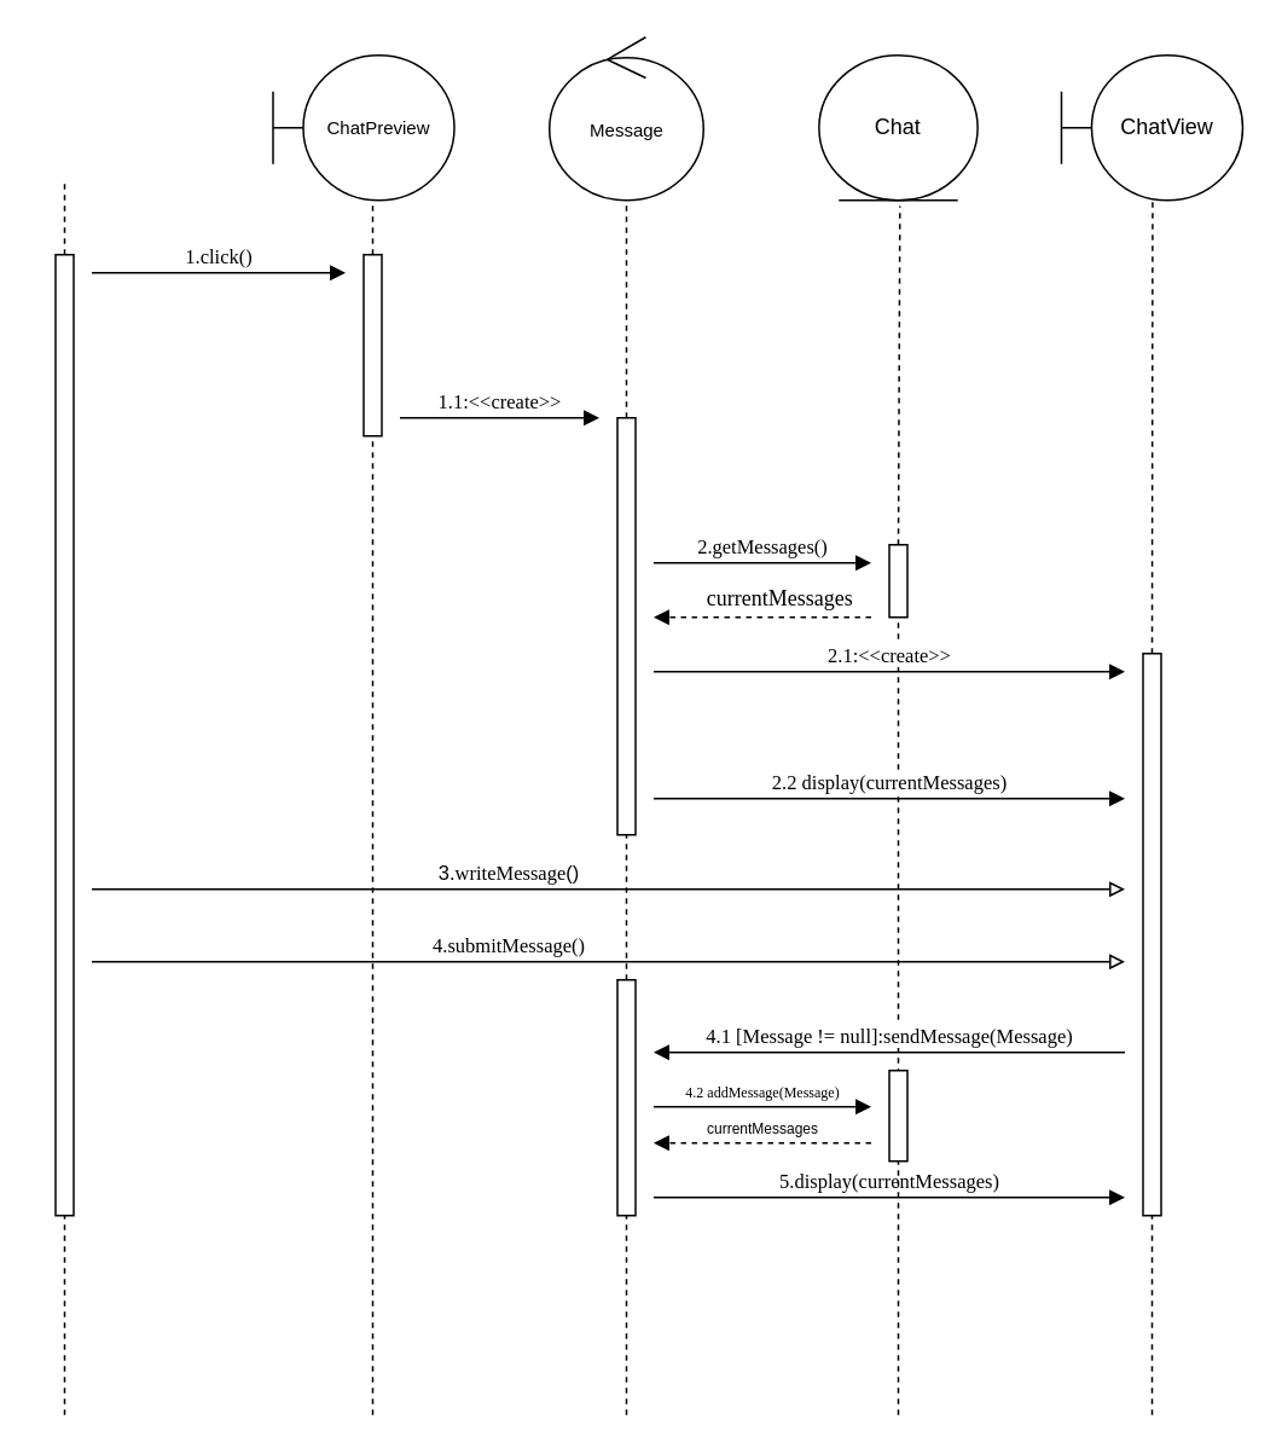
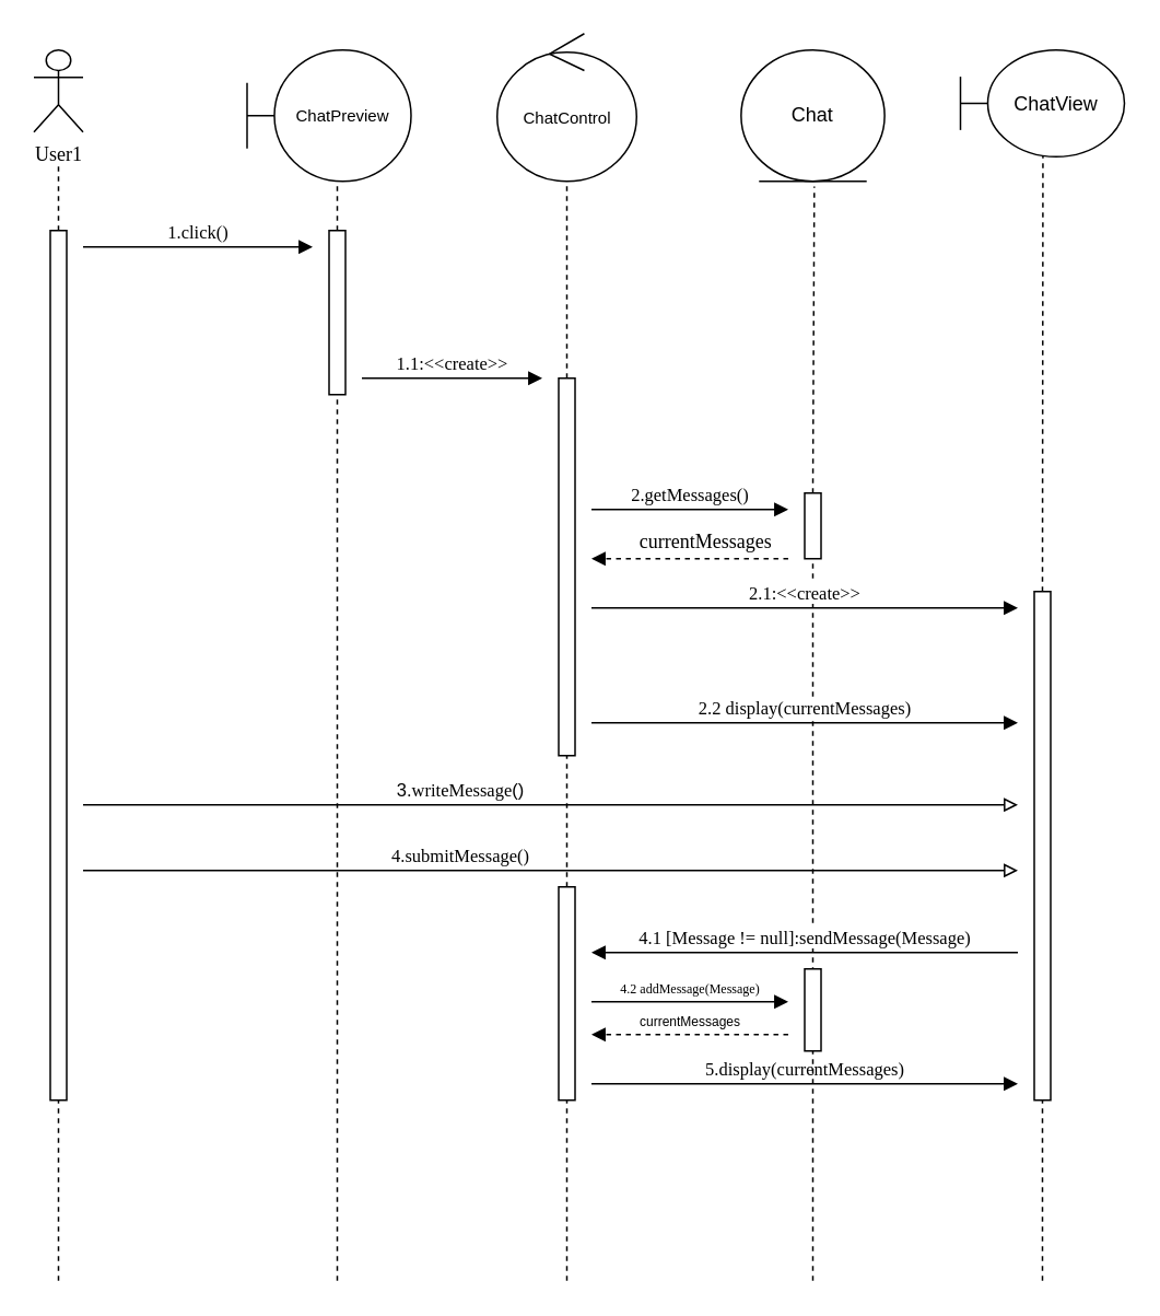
+ <mxCell id="2" value="&lt;font face=&quot;Verdana&quot;&gt;User1&lt;/font&gt;" style="shape=umlActor;verticalLabelPosition=bottom;verticalAlign=top;html=1;outlineConnect=0;" parent="1" vertex="1"><mxGeometry x="20" y="30" width="30" height="50" as="geometry" /></mxCell>
- <mxCell id="19" value="&lt;div&gt;ChatView&lt;/div&gt;" style="shape=umlBoundary;whiteSpace=wrap;html=1;" parent="1" vertex="1"><mxGeometry x="585" y="30" width="100" height="80" as="geometry" /></mxCell>
+ <mxCell id="19" value="&lt;div&gt;ChatView&lt;/div&gt;" style="shape=umlBoundary;whiteSpace=wrap;html=1;" parent="1" vertex="1"><mxGeometry x="585" y="30" width="100" height="65" as="geometry" /></mxCell>
- <mxCell id="8" value="&lt;font style=&quot;font-size: 10px;&quot;&gt;Message&lt;/font&gt;" style="ellipse;shape=umlControl;whiteSpace=wrap;html=1;" parent="1" vertex="1"><mxGeometry x="302.5" y="20" width="85" height="90" as="geometry" /></mxCell>
+ <mxCell id="8" value="&lt;font style=&quot;font-size: 10px;&quot;&gt;ChatControl&lt;/font&gt;" style="ellipse;shape=umlControl;whiteSpace=wrap;html=1;" parent="1" vertex="1"><mxGeometry x="302.5" y="20" width="85" height="90" as="geometry" /></mxCell>
